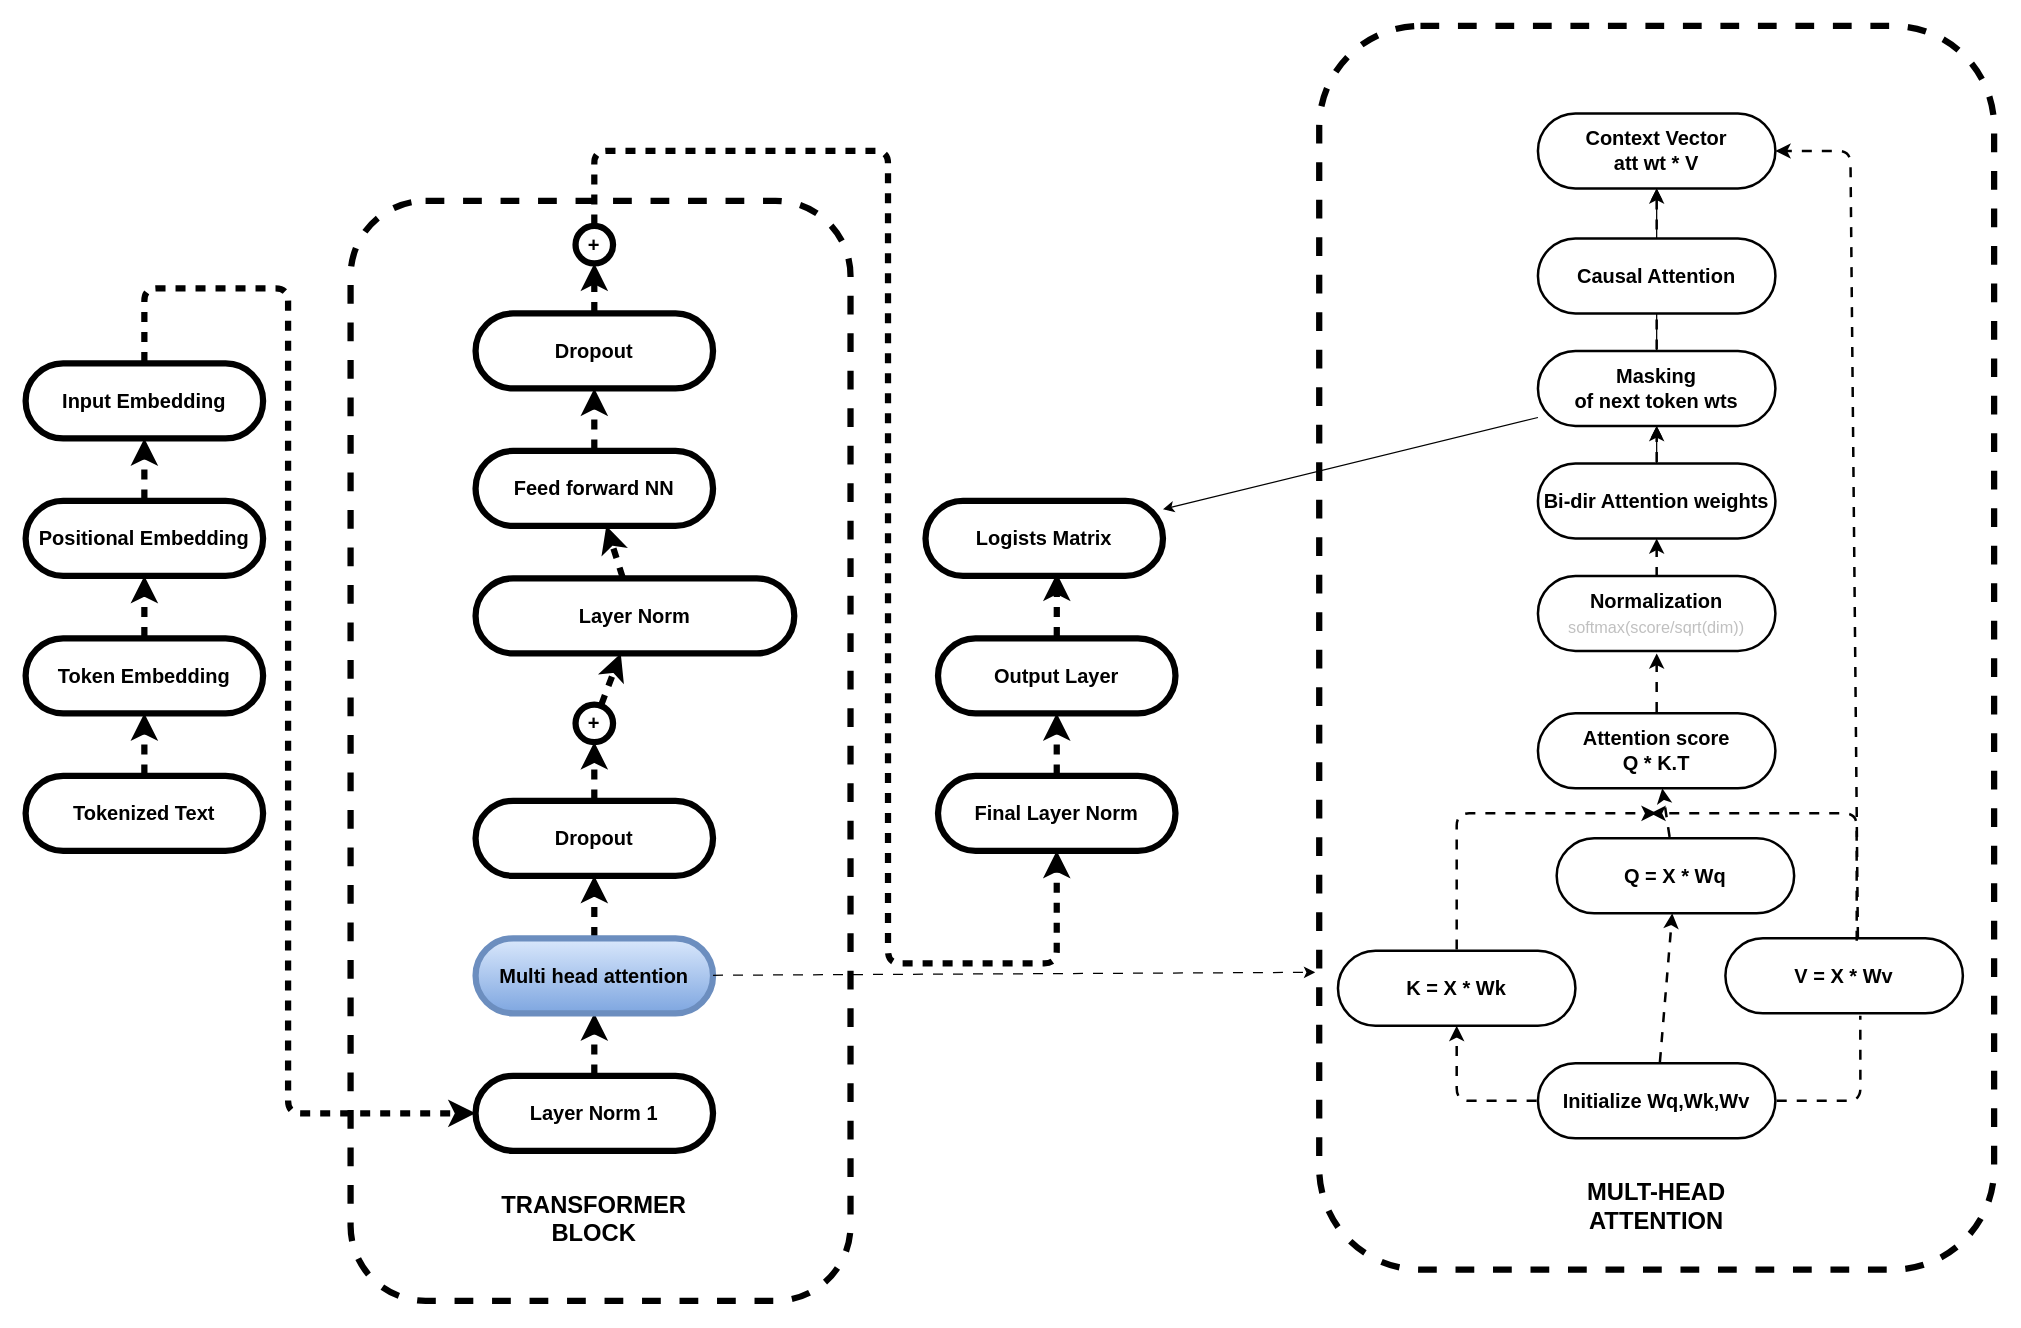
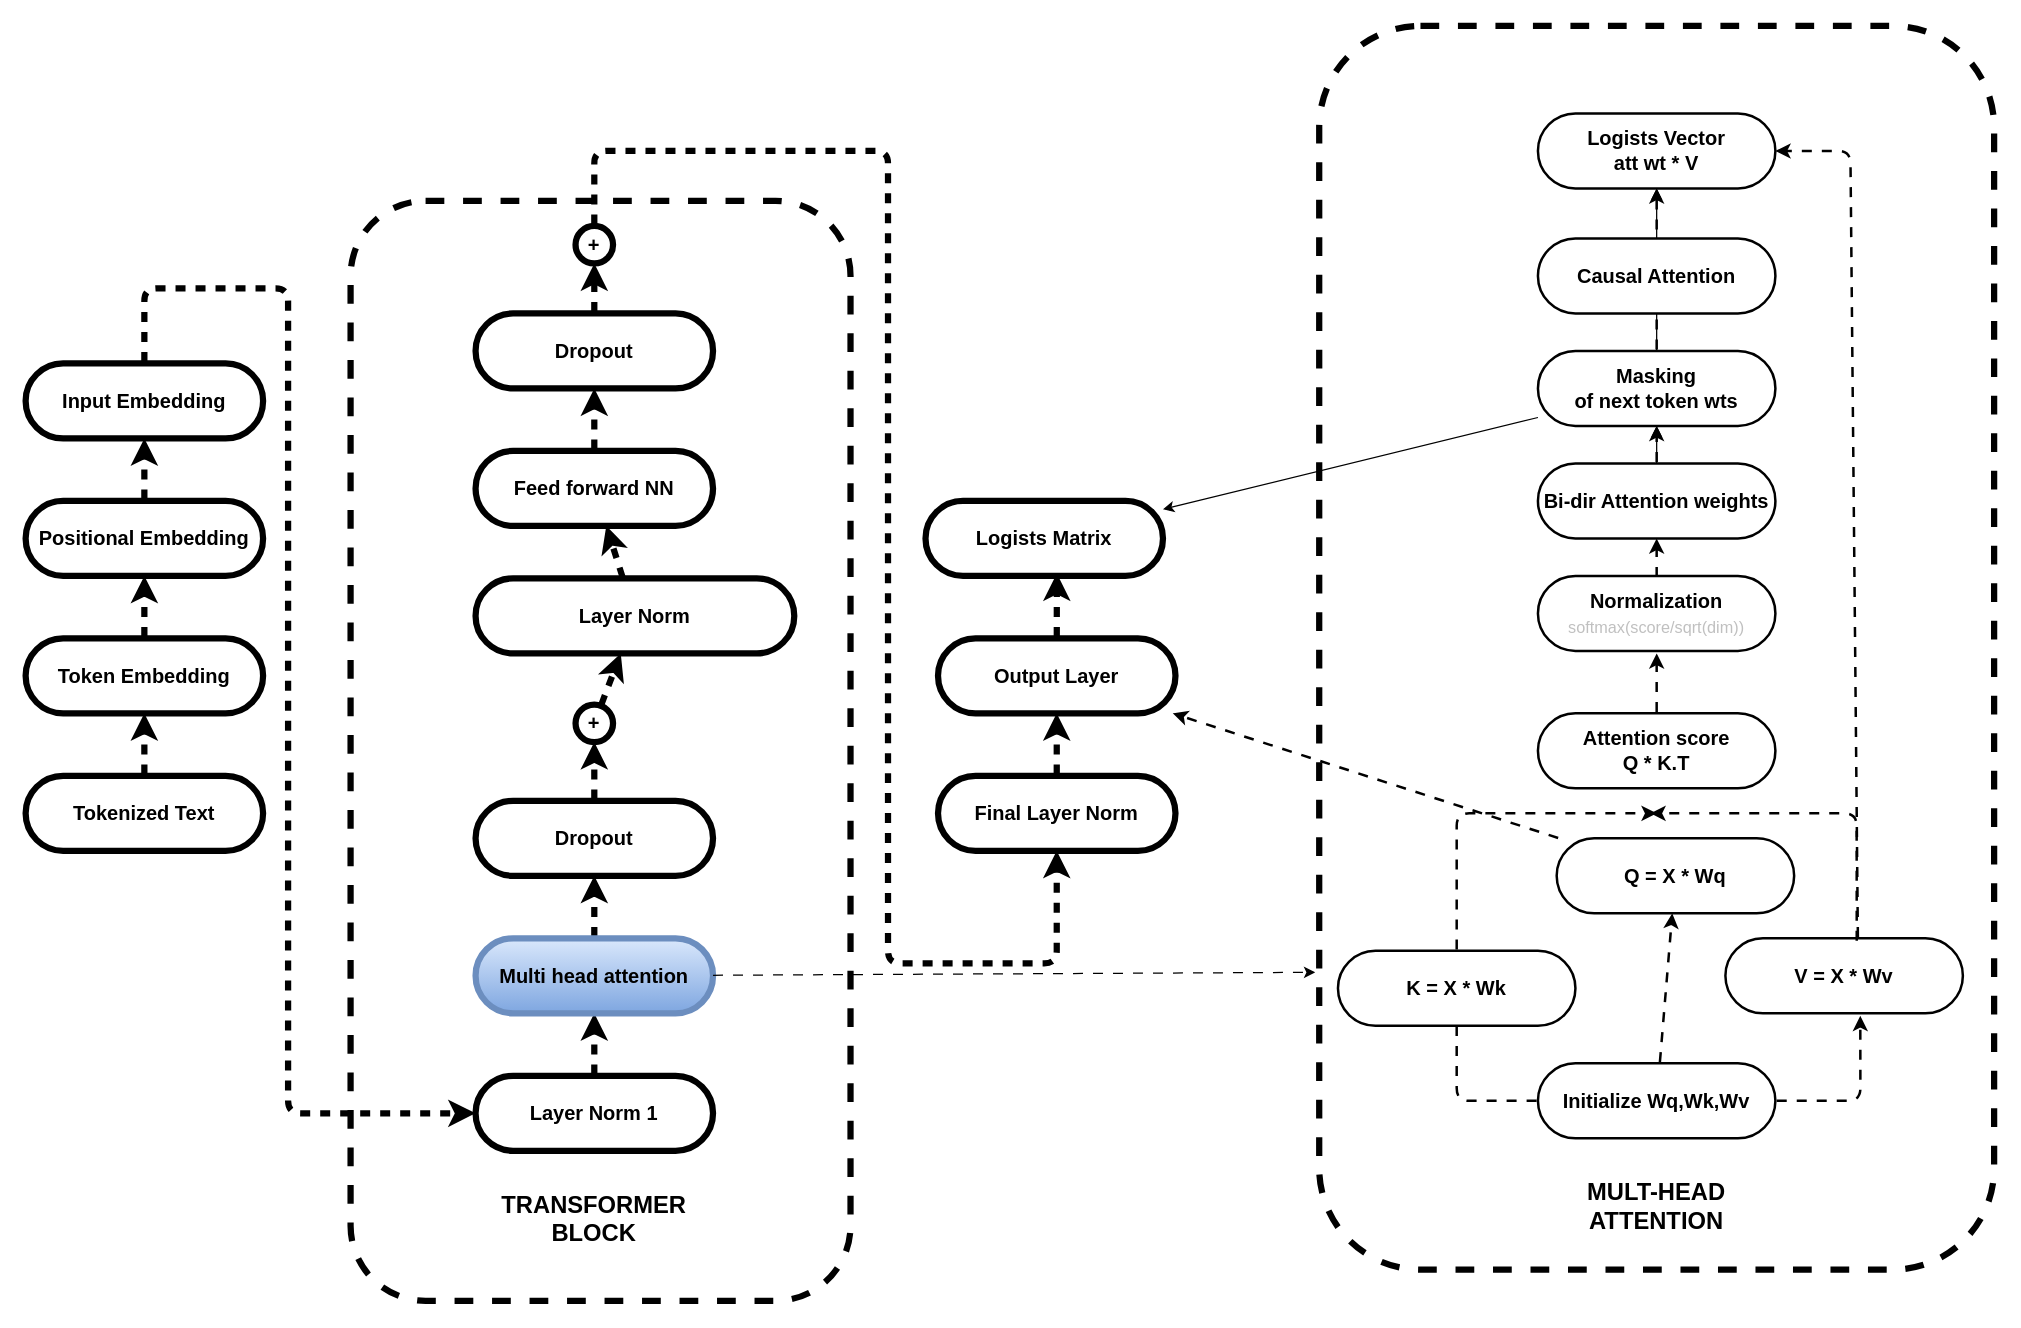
- <mxCell id="53" value="Context Vector&lt;div&gt;att wt * V&lt;/div&gt;" style="html=1;dashed=0;whiteSpace=wrap;shape=mxgraph.dfd.start;fontSize=16;fontStyle=1;strokeWidth=2;" parent="1" vertex="1"><mxGeometry x="1230" y="90" width="190" height="60" as="geometry" /></mxCell>
+ <mxCell id="53" value="Logists Vector&lt;div&gt;att wt * V&lt;/div&gt;" style="html=1;dashed=0;whiteSpace=wrap;shape=mxgraph.dfd.start;fontSize=16;fontStyle=1;strokeWidth=2;" parent="1" vertex="1"><mxGeometry x="1230" y="90" width="190" height="60" as="geometry" /></mxCell>
- <mxCell id="38" value="" style="edgeStyle=none;html=1;flowAnimation=1;strokeWidth=2;" parent="1" source="39" target="41" edge="1"><mxGeometry relative="1" as="geometry" /></mxCell>
+ <mxCell id="38" value="" style="edgeStyle=none;html=1;flowAnimation=1;strokeWidth=2;" parent="1" source="39" target="24" edge="1"><mxGeometry relative="1" as="geometry" /></mxCell>
- <mxCell id="45" style="edgeStyle=none;html=1;entryX=0.568;entryY=1.033;entryDx=0;entryDy=0;entryPerimeter=0;flowAnimation=1;strokeWidth=2;endArrow=none;" parent="1" source="37" target="42" edge="1"><mxGeometry relative="1" as="geometry"><mxPoint x="1480" y="830" as="targetPoint" /><Array as="points"><mxPoint x="1488" y="880" /></Array></mxGeometry></mxCell>
+ <mxCell id="45" style="edgeStyle=none;html=1;entryX=0.568;entryY=1.033;entryDx=0;entryDy=0;entryPerimeter=0;flowAnimation=1;strokeWidth=2;" parent="1" source="37" target="42" edge="1"><mxGeometry relative="1" as="geometry"><mxPoint x="1480" y="830" as="targetPoint" /><Array as="points"><mxPoint x="1488" y="880" /></Array></mxGeometry></mxCell>
- <mxCell id="44" style="edgeStyle=none;html=1;entryX=0.5;entryY=0.5;entryDx=0;entryDy=30;entryPerimeter=0;flowAnimation=1;strokeWidth=2;" parent="1" source="37" target="43" edge="1"><mxGeometry relative="1" as="geometry"><Array as="points"><mxPoint x="1165" y="880" /></Array></mxGeometry></mxCell>
+ <mxCell id="44" style="edgeStyle=none;html=1;entryX=0.5;entryY=0.5;entryDx=0;entryDy=30;entryPerimeter=0;flowAnimation=1;strokeWidth=2;endArrow=none;" parent="1" source="37" target="43" edge="1"><mxGeometry relative="1" as="geometry"><Array as="points"><mxPoint x="1165" y="880" /></Array></mxGeometry></mxCell>
